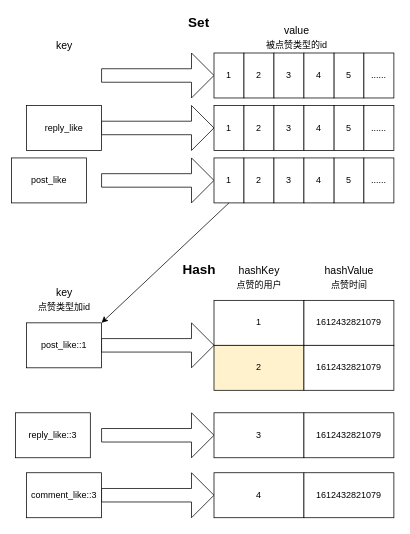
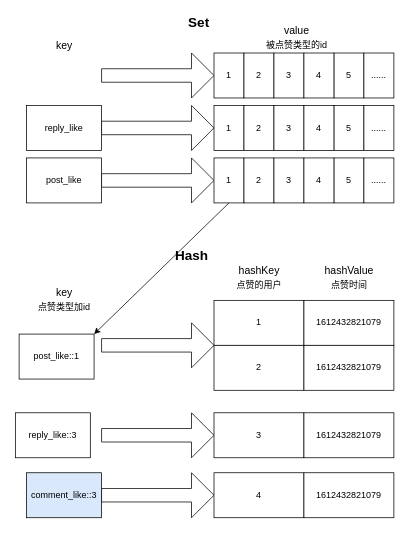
- <mxCell id="3" value="post_like" style="rounded=0;whiteSpace=wrap;html=1;" parent="1" vertex="1"><mxGeometry x="15" y="210" width="100" height="60" as="geometry" /></mxCell>
+ <mxCell id="3" value="post_like" style="rounded=0;whiteSpace=wrap;html=1;" parent="1" vertex="1"><mxGeometry x="35" y="210" width="100" height="60" as="geometry" /></mxCell>
- <mxCell id="28" value="&lt;b&gt;&lt;font style=&quot;font-size: 18px&quot;&gt;Hash&lt;/font&gt;&lt;/b&gt;" style="text;html=1;align=center;verticalAlign=middle;resizable=0;points=[];autosize=1;" parent="1" vertex="1"><mxGeometry x="235" y="350" width="60" height="20" as="geometry" /></mxCell>
+ <mxCell id="28" value="&lt;b&gt;&lt;font style=&quot;font-size: 18px&quot;&gt;Hash&lt;/font&gt;&lt;/b&gt;" style="text;html=1;align=center;verticalAlign=middle;resizable=0;points=[];autosize=1;" parent="1" vertex="1"><mxGeometry x="225" y="330" width="60" height="20" as="geometry" /></mxCell>
- <mxCell id="29" value="post_like::1" style="rounded=0;whiteSpace=wrap;html=1;" parent="1" vertex="1"><mxGeometry x="35" y="430" width="100" height="60" as="geometry" /></mxCell>
+ <mxCell id="29" value="post_like::1" style="rounded=0;whiteSpace=wrap;html=1;" parent="1" vertex="1"><mxGeometry x="25" y="445" width="100" height="60" as="geometry" /></mxCell>
- <mxCell id="37" value="2" style="rounded=0;whiteSpace=wrap;html=1;fillColor=#fff2cc;" vertex="1" parent="1"><mxGeometry x="285" y="460" width="120" height="60" as="geometry" /></mxCell>
+ <mxCell id="37" value="2" style="rounded=0;whiteSpace=wrap;html=1;" vertex="1" parent="1"><mxGeometry x="285" y="460" width="120" height="60" as="geometry" /></mxCell>
- <mxCell id="47" value="comment_like::3" style="rounded=0;whiteSpace=wrap;html=1;" vertex="1" parent="1"><mxGeometry x="35" y="630" width="100" height="60" as="geometry" /></mxCell>
+ <mxCell id="47" value="comment_like::3" style="rounded=0;whiteSpace=wrap;html=1;fillColor=#dae8fc;" vertex="1" parent="1"><mxGeometry x="35" y="630" width="100" height="60" as="geometry" /></mxCell>
